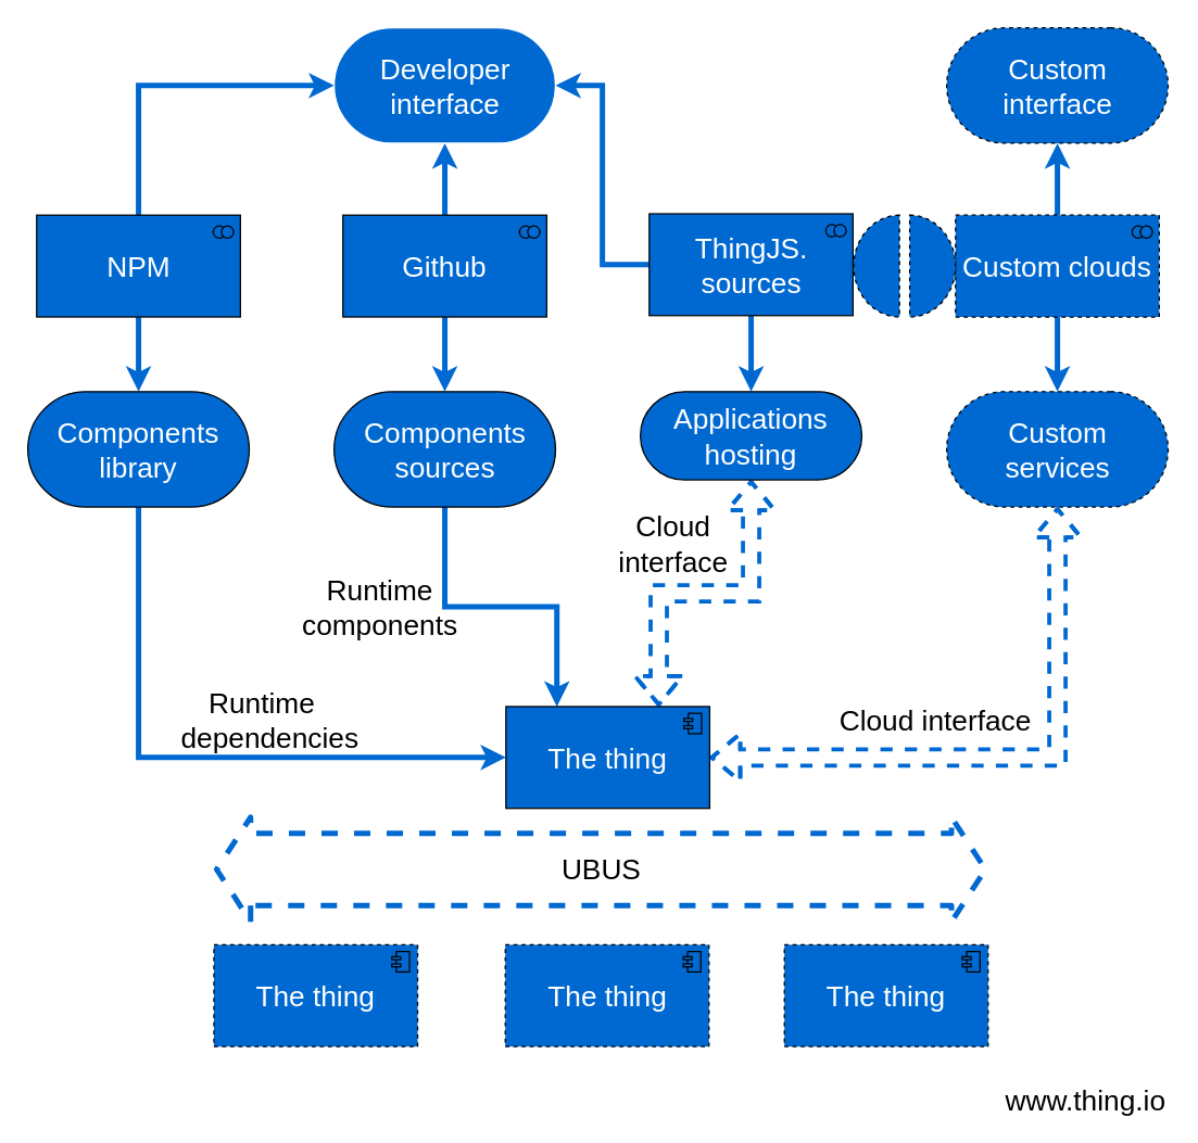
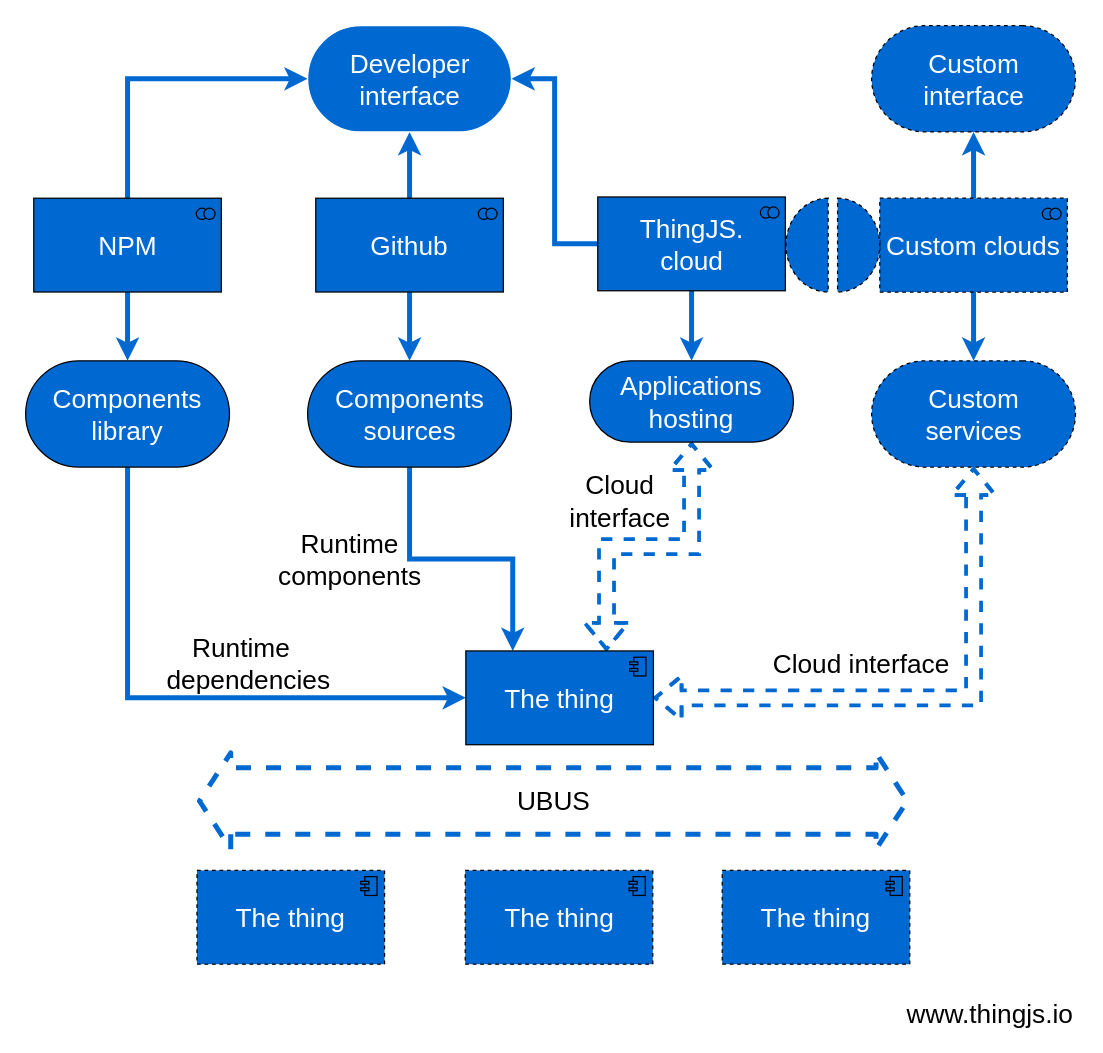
- <mxCell id="10" value="ThingJS.&lt;br&gt;sources" style="html=1;outlineConnect=0;whiteSpace=wrap;fillColor=#0069D1;strokeColor=#000000;shape=mxgraph.archimate3.application;appType=collab;archiType=square;fontSize=21;align=center;fontColor=#FFFFFF;" vertex="1" parent="1"><mxGeometry x="477.5" y="157" width="150" height="75" as="geometry" /></mxCell>
+ <mxCell id="10" value="ThingJS.&lt;br&gt;cloud" style="html=1;outlineConnect=0;whiteSpace=wrap;fillColor=#0069D1;strokeColor=#000000;shape=mxgraph.archimate3.application;appType=collab;archiType=square;fontSize=21;align=center;fontColor=#FFFFFF;" vertex="1" parent="1"><mxGeometry x="477.5" y="157" width="150" height="75" as="geometry" /></mxCell>
- <mxCell id="30" value="www.thing.io" style="text;html=1;strokeColor=none;fillColor=none;align=right;verticalAlign=middle;whiteSpace=wrap;rounded=0;dashed=1;fontSize=21;" vertex="1" parent="1"><mxGeometry x="709.5" y="800" width="150" height="20" as="geometry" /></mxCell>
+ <mxCell id="30" value="www.thingjs.io" style="text;html=1;strokeColor=none;fillColor=none;align=right;verticalAlign=middle;whiteSpace=wrap;rounded=0;dashed=1;fontSize=21;" vertex="1" parent="1"><mxGeometry x="709.5" y="800" width="150" height="20" as="geometry" /></mxCell>
